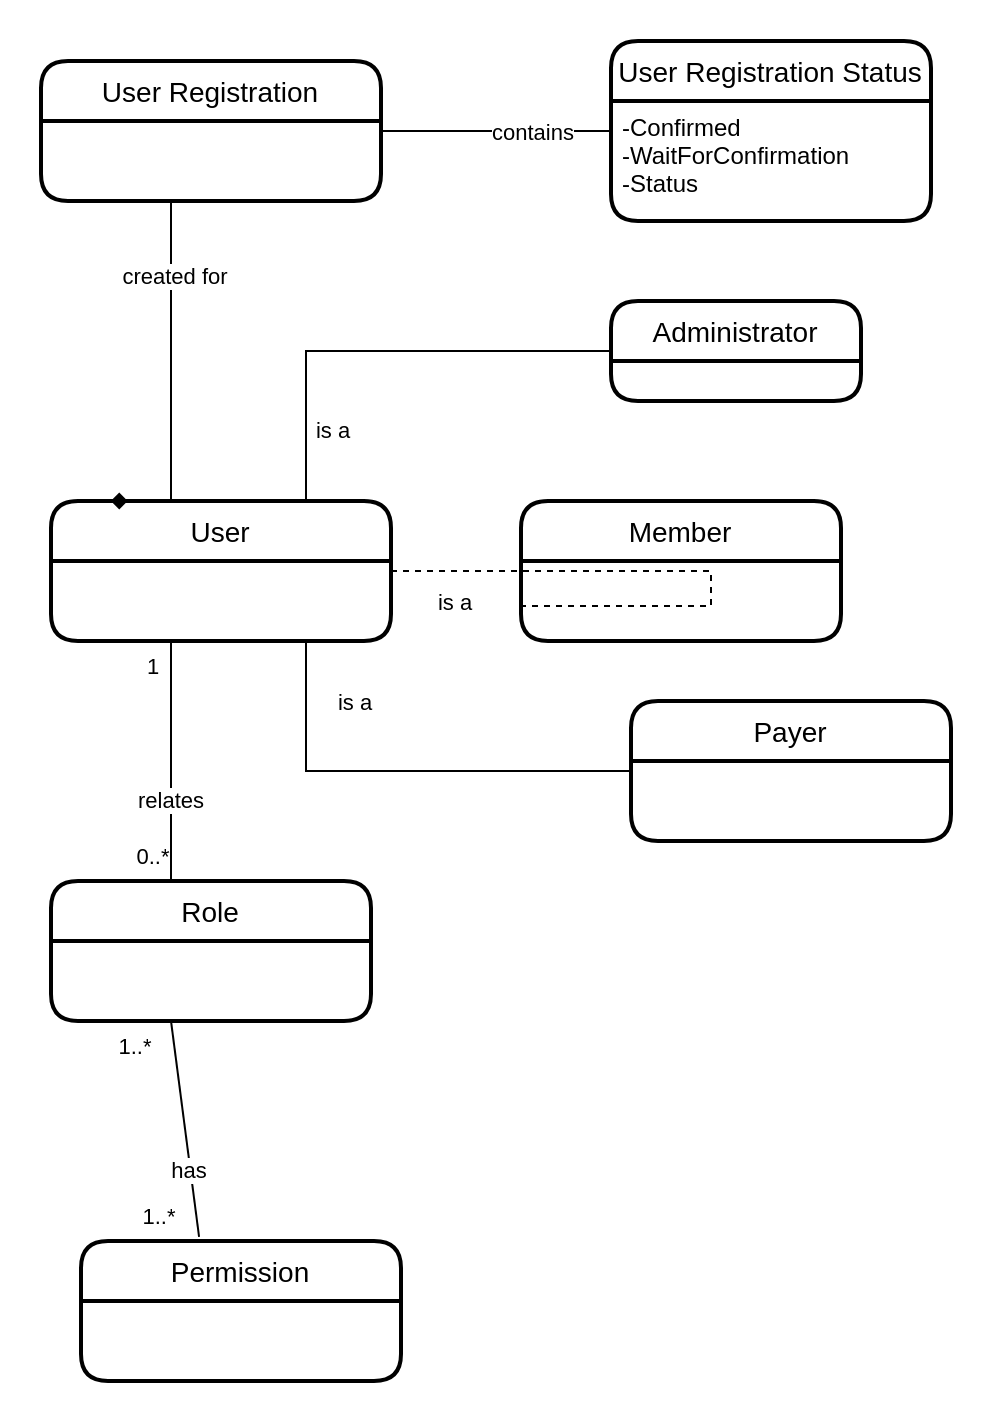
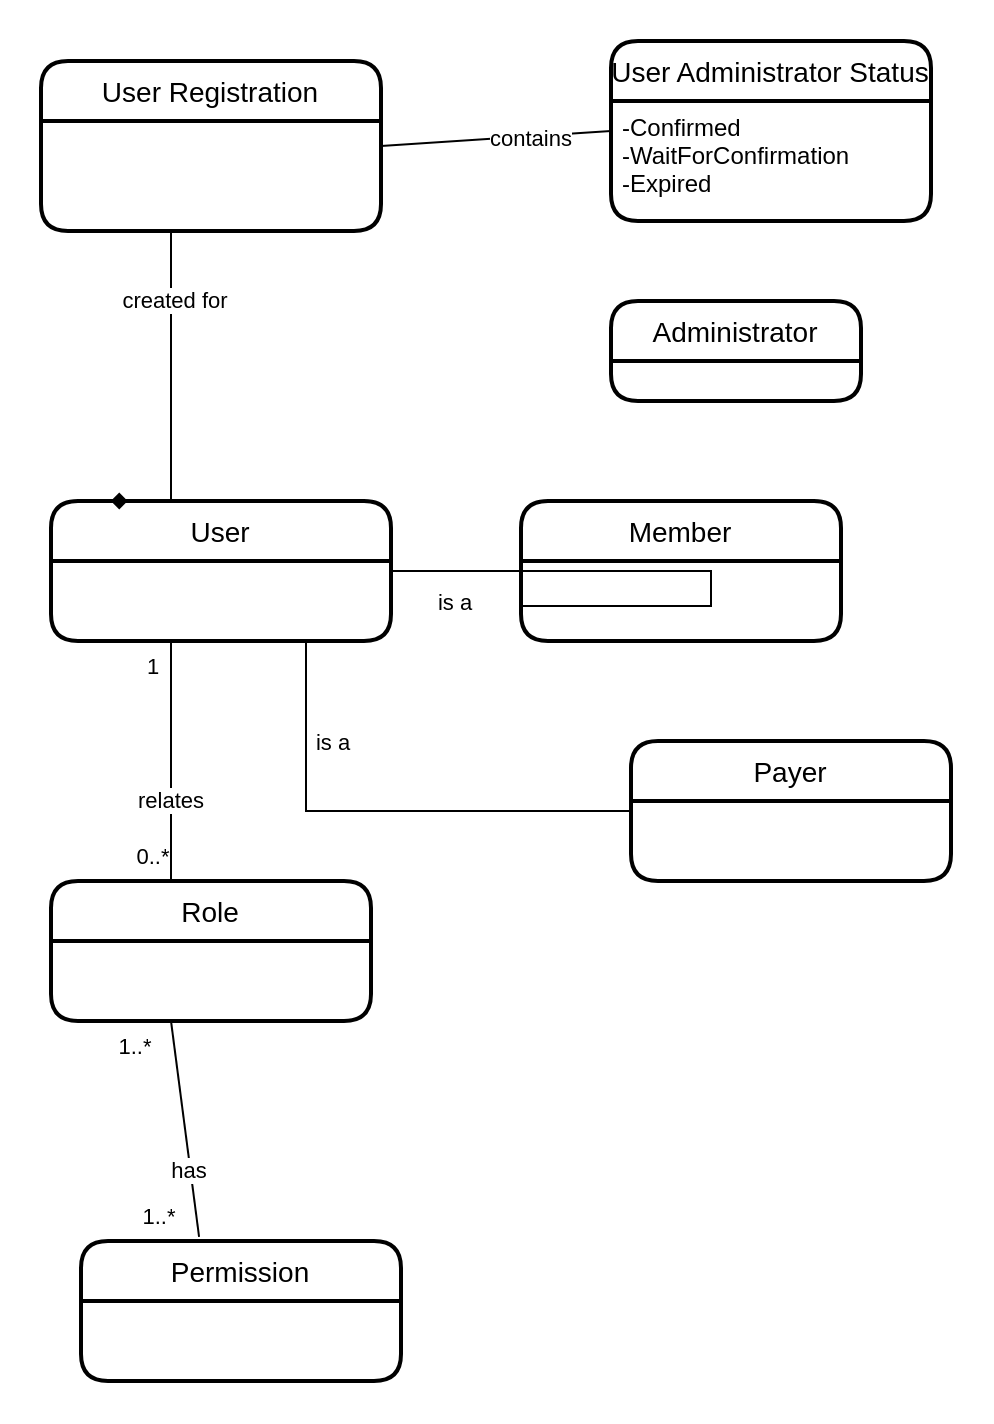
- <mxCell id="24" value="User Registration Status" style="swimlane;childLayout=stackLayout;horizontal=1;startSize=30;horizontalStack=0;rounded=1;fontSize=14;fontStyle=0;strokeWidth=2;resizeParent=0;resizeLast=1;shadow=0;dashed=0;align=center;" vertex="1" parent="1"><mxGeometry x="305" y="20" width="160" height="90" as="geometry" /></mxCell>
+ <mxCell id="24" value="User Administrator Status" style="swimlane;childLayout=stackLayout;horizontal=1;startSize=30;horizontalStack=0;rounded=1;fontSize=14;fontStyle=0;strokeWidth=2;resizeParent=0;resizeLast=1;shadow=0;dashed=0;align=center;" vertex="1" parent="1"><mxGeometry x="305" y="20" width="160" height="90" as="geometry" /></mxCell>
- <mxCell id="25" value="-Confirmed&#10;-WaitForConfirmation&#10;-Status" style="align=left;strokeColor=none;fillColor=none;spacingLeft=4;fontSize=12;verticalAlign=top;resizable=0;rotatable=0;part=1;" vertex="1" parent="24"><mxGeometry y="30" width="160" height="60" as="geometry" /></mxCell>
+ <mxCell id="25" value="-Confirmed&#10;-WaitForConfirmation&#10;-Expired" style="align=left;strokeColor=none;fillColor=none;spacingLeft=4;fontSize=12;verticalAlign=top;resizable=0;rotatable=0;part=1;" vertex="1" parent="24"><mxGeometry y="30" width="160" height="60" as="geometry" /></mxCell>
- <mxCell id="21" value="User Registration" style="swimlane;childLayout=stackLayout;horizontal=1;startSize=30;horizontalStack=0;rounded=1;fontSize=14;fontStyle=0;strokeWidth=2;resizeParent=0;resizeLast=1;shadow=0;dashed=0;align=center;" vertex="1" parent="1"><mxGeometry x="20" y="30" width="170" height="70" as="geometry"><mxRectangle x="160" y="130" width="60" height="30" as="alternateBounds" /></mxGeometry></mxCell>
+ <mxCell id="21" value="User Registration" style="swimlane;childLayout=stackLayout;horizontal=1;startSize=30;horizontalStack=0;rounded=1;fontSize=14;fontStyle=0;strokeWidth=2;resizeParent=0;resizeLast=1;shadow=0;dashed=0;align=center;" vertex="1" parent="1"><mxGeometry x="20" y="30" width="170" height="85" as="geometry"><mxRectangle x="160" y="130" width="60" height="30" as="alternateBounds" /></mxGeometry></mxCell>
- <mxCell id="8" value="is a" style="endArrow=none;html=1;rounded=0;exitX=0.75;exitY=0;exitDx=0;exitDy=0;entryX=0;entryY=0.5;entryDx=0;entryDy=0;edgeStyle=orthogonalEdgeStyle;" edge="1" parent="1" source="2" target="5"><mxGeometry x="-0.695" y="-12" relative="1" as="geometry"><mxPoint x="165" y="360" as="sourcePoint" /><mxPoint x="325" y="360" as="targetPoint" /><mxPoint x="1" as="offset" /></mxGeometry></mxCell>
- <mxCell id="9" value="" style="endArrow=none;html=1;rounded=0;entryX=0;entryY=0.75;entryDx=0;entryDy=0;exitX=1;exitY=0.5;exitDx=0;exitDy=0;edgeStyle=orthogonalEdgeStyle;dashed=1;" edge="1" parent="1" source="2" target="6"><mxGeometry relative="1" as="geometry"><mxPoint x="205" y="380" as="sourcePoint" /><mxPoint x="365" y="380" as="targetPoint" /><Array as="points"><mxPoint x="355" y="285" /></Array></mxGeometry></mxCell>
+ <mxCell id="9" value="" style="endArrow=none;html=1;rounded=0;entryX=0;entryY=0.75;entryDx=0;entryDy=0;exitX=1;exitY=0.5;exitDx=0;exitDy=0;edgeStyle=orthogonalEdgeStyle;" edge="1" parent="1" source="2" target="6"><mxGeometry relative="1" as="geometry"><mxPoint x="205" y="380" as="sourcePoint" /><mxPoint x="365" y="380" as="targetPoint" /><Array as="points"><mxPoint x="355" y="285" /></Array></mxGeometry></mxCell>
- <mxCell id="7" value="Payer" style="swimlane;childLayout=stackLayout;horizontal=1;startSize=30;horizontalStack=0;rounded=1;fontSize=14;fontStyle=0;strokeWidth=2;resizeParent=0;resizeLast=1;shadow=0;dashed=0;align=center;" vertex="1" parent="1"><mxGeometry x="315" y="350" width="160" height="70" as="geometry"><mxRectangle x="160" y="130" width="60" height="30" as="alternateBounds" /></mxGeometry></mxCell>
+ <mxCell id="7" value="Payer" style="swimlane;childLayout=stackLayout;horizontal=1;startSize=30;horizontalStack=0;rounded=1;fontSize=14;fontStyle=0;strokeWidth=2;resizeParent=0;resizeLast=1;shadow=0;dashed=0;align=center;" vertex="1" parent="1"><mxGeometry x="315" y="370" width="160" height="70" as="geometry"><mxRectangle x="160" y="130" width="60" height="30" as="alternateBounds" /></mxGeometry></mxCell>
